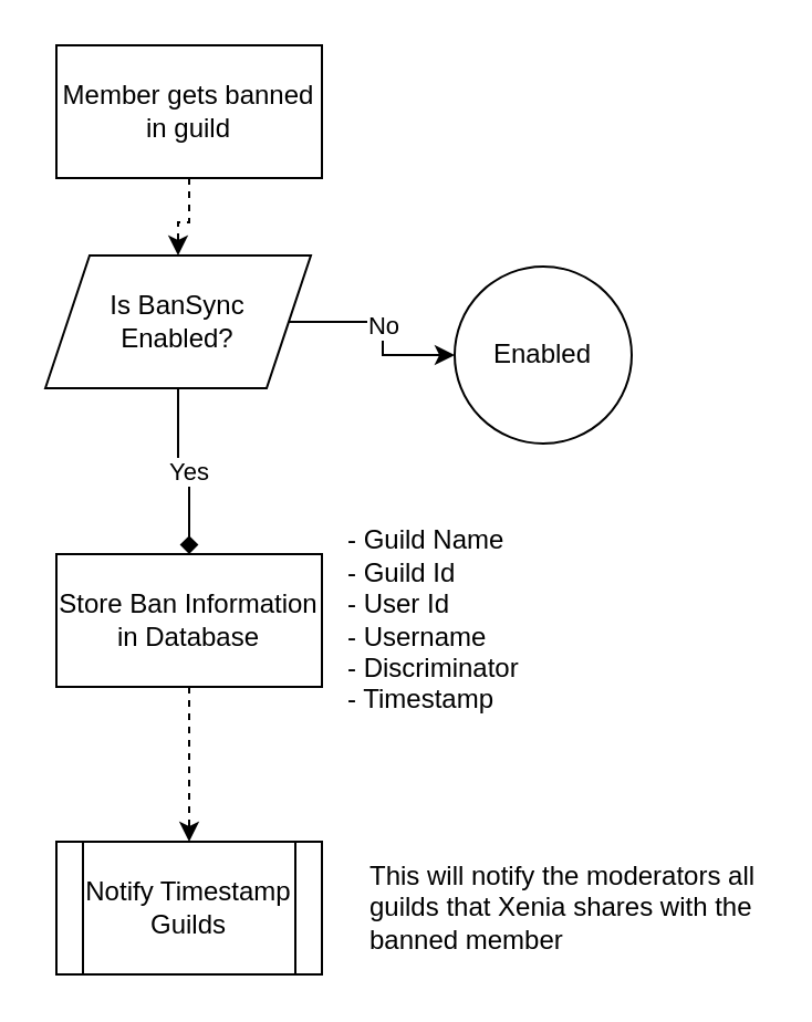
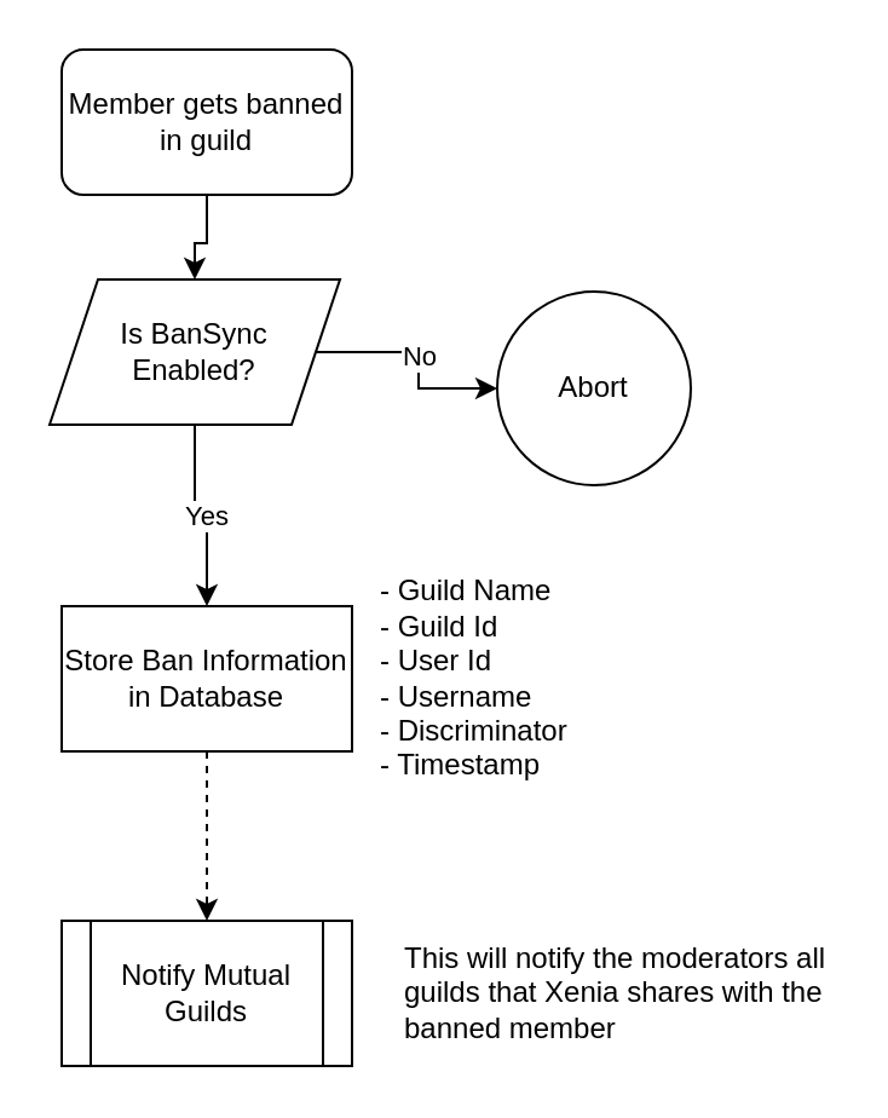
- <mxCell id="3" value="Member gets banned in guild" style="rounded=0;whiteSpace=wrap;html=1;" vertex="1" parent="1"><mxGeometry x="25" y="20" width="120" height="60" as="geometry" /></mxCell>
+ <mxCell id="3" value="Member gets banned in guild" style="whiteSpace=wrap;html=1;rounded=1;" vertex="1" parent="1"><mxGeometry x="25" y="20" width="120" height="60" as="geometry" /></mxCell>
- <mxCell id="2" value="" style="edgeStyle=orthogonalEdgeStyle;rounded=0;orthogonalLoop=1;jettySize=auto;html=1;dashed=1;" edge="1" parent="1" source="3" target="8"><mxGeometry relative="1" as="geometry" /></mxCell>
+ <mxCell id="2" value="" style="edgeStyle=orthogonalEdgeStyle;rounded=0;orthogonalLoop=1;jettySize=auto;html=1;" edge="1" parent="1" source="3" target="8"><mxGeometry relative="1" as="geometry" /></mxCell>
- <mxCell id="9" value="Enabled" style="ellipse;whiteSpace=wrap;html=1;aspect=fixed;" vertex="1" parent="1"><mxGeometry x="205" y="120" width="80" height="80" as="geometry" /></mxCell>
+ <mxCell id="9" value="Abort" style="ellipse;whiteSpace=wrap;html=1;aspect=fixed;" vertex="1" parent="1"><mxGeometry x="205" y="120" width="80" height="80" as="geometry" /></mxCell>
- <mxCell id="6" value="" style="edgeStyle=orthogonalEdgeStyle;rounded=0;orthogonalLoop=1;jettySize=auto;html=1;endArrow=diamond;" edge="1" parent="1" source="8" target="11"><mxGeometry relative="1" as="geometry" /></mxCell>
+ <mxCell id="6" value="" style="edgeStyle=orthogonalEdgeStyle;rounded=0;orthogonalLoop=1;jettySize=auto;html=1;" edge="1" parent="1" source="8" target="11"><mxGeometry relative="1" as="geometry" /></mxCell>
- <mxCell id="12" value="Notify Timestamp Guilds" style="shape=process;whiteSpace=wrap;html=1;backgroundOutline=1;" vertex="1" parent="1"><mxGeometry x="25" y="380" width="120" height="60" as="geometry" /></mxCell>
+ <mxCell id="12" value="Notify Mutual Guilds" style="shape=process;whiteSpace=wrap;html=1;backgroundOutline=1;" vertex="1" parent="1"><mxGeometry x="25" y="380" width="120" height="60" as="geometry" /></mxCell>
